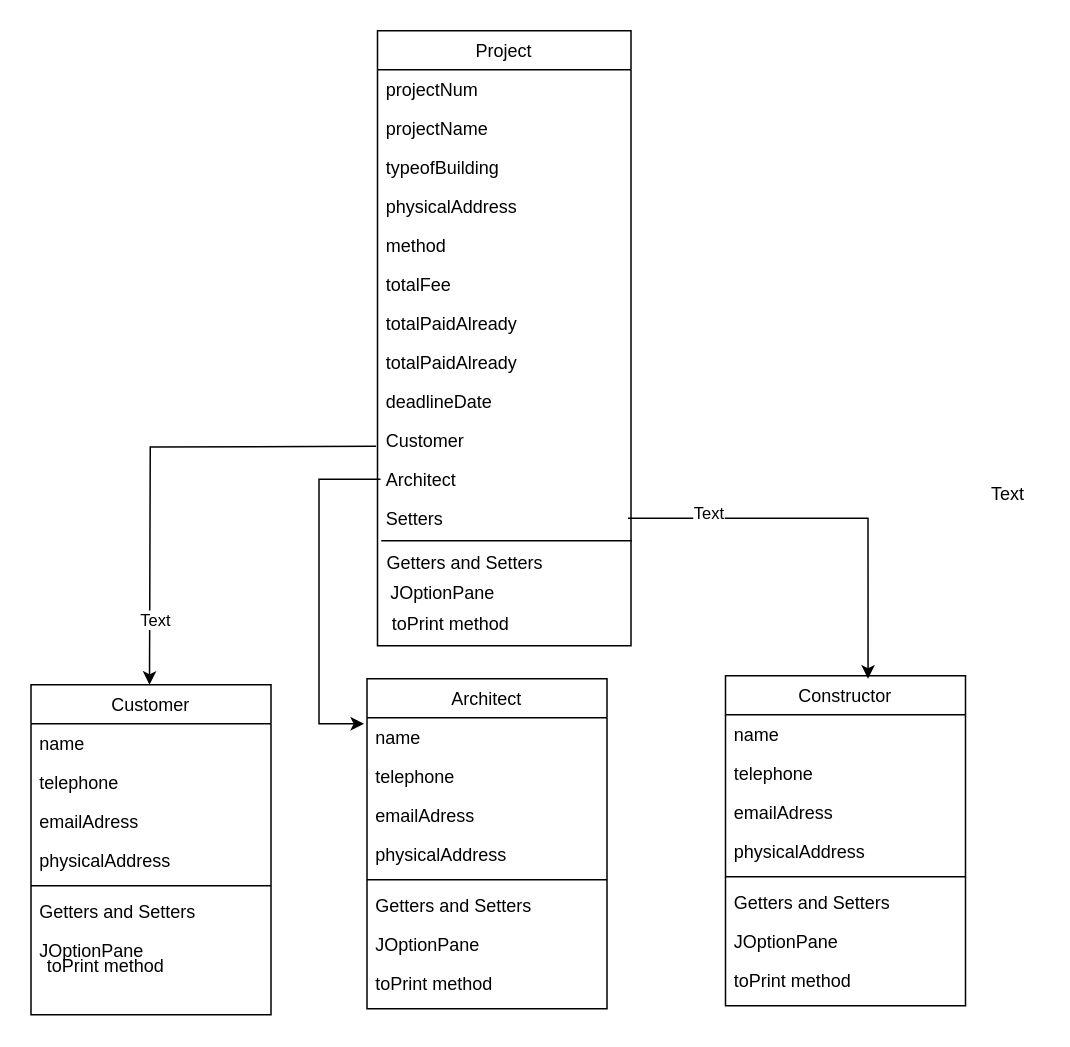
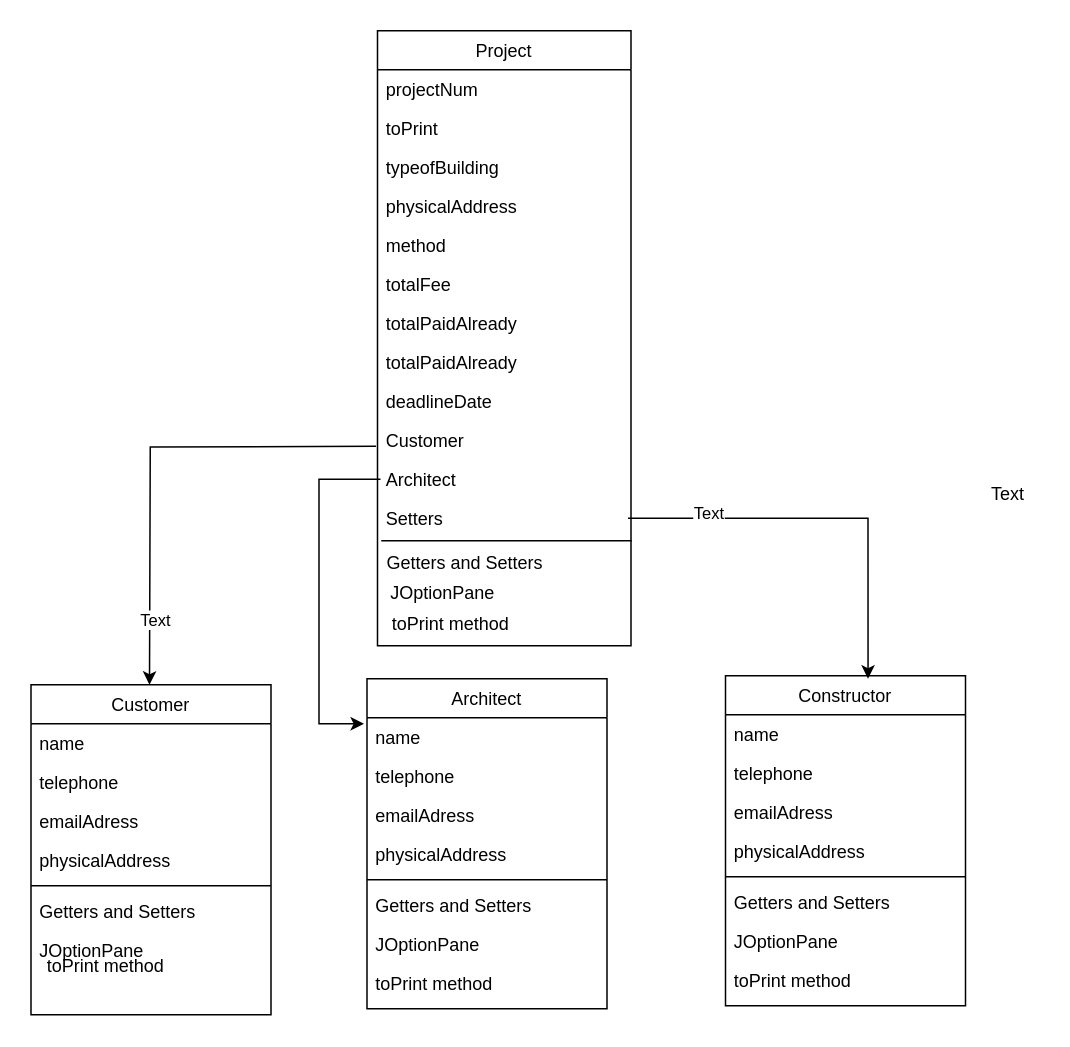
- <mxCell id="12" value="projectName" style="text;align=left;verticalAlign=top;spacingLeft=4;spacingRight=4;overflow=hidden;rotatable=0;points=[[0,0.5],[1,0.5]];portConstraint=eastwest;rounded=0;shadow=0;html=0;" vertex="1" parent="10"><mxGeometry y="52" width="169" height="26" as="geometry" /></mxCell>
+ <mxCell id="12" value="toPrint" style="text;align=left;verticalAlign=top;spacingLeft=4;spacingRight=4;overflow=hidden;rotatable=0;points=[[0,0.5],[1,0.5]];portConstraint=eastwest;rounded=0;shadow=0;html=0;" vertex="1" parent="10"><mxGeometry y="52" width="169" height="26" as="geometry" /></mxCell>
